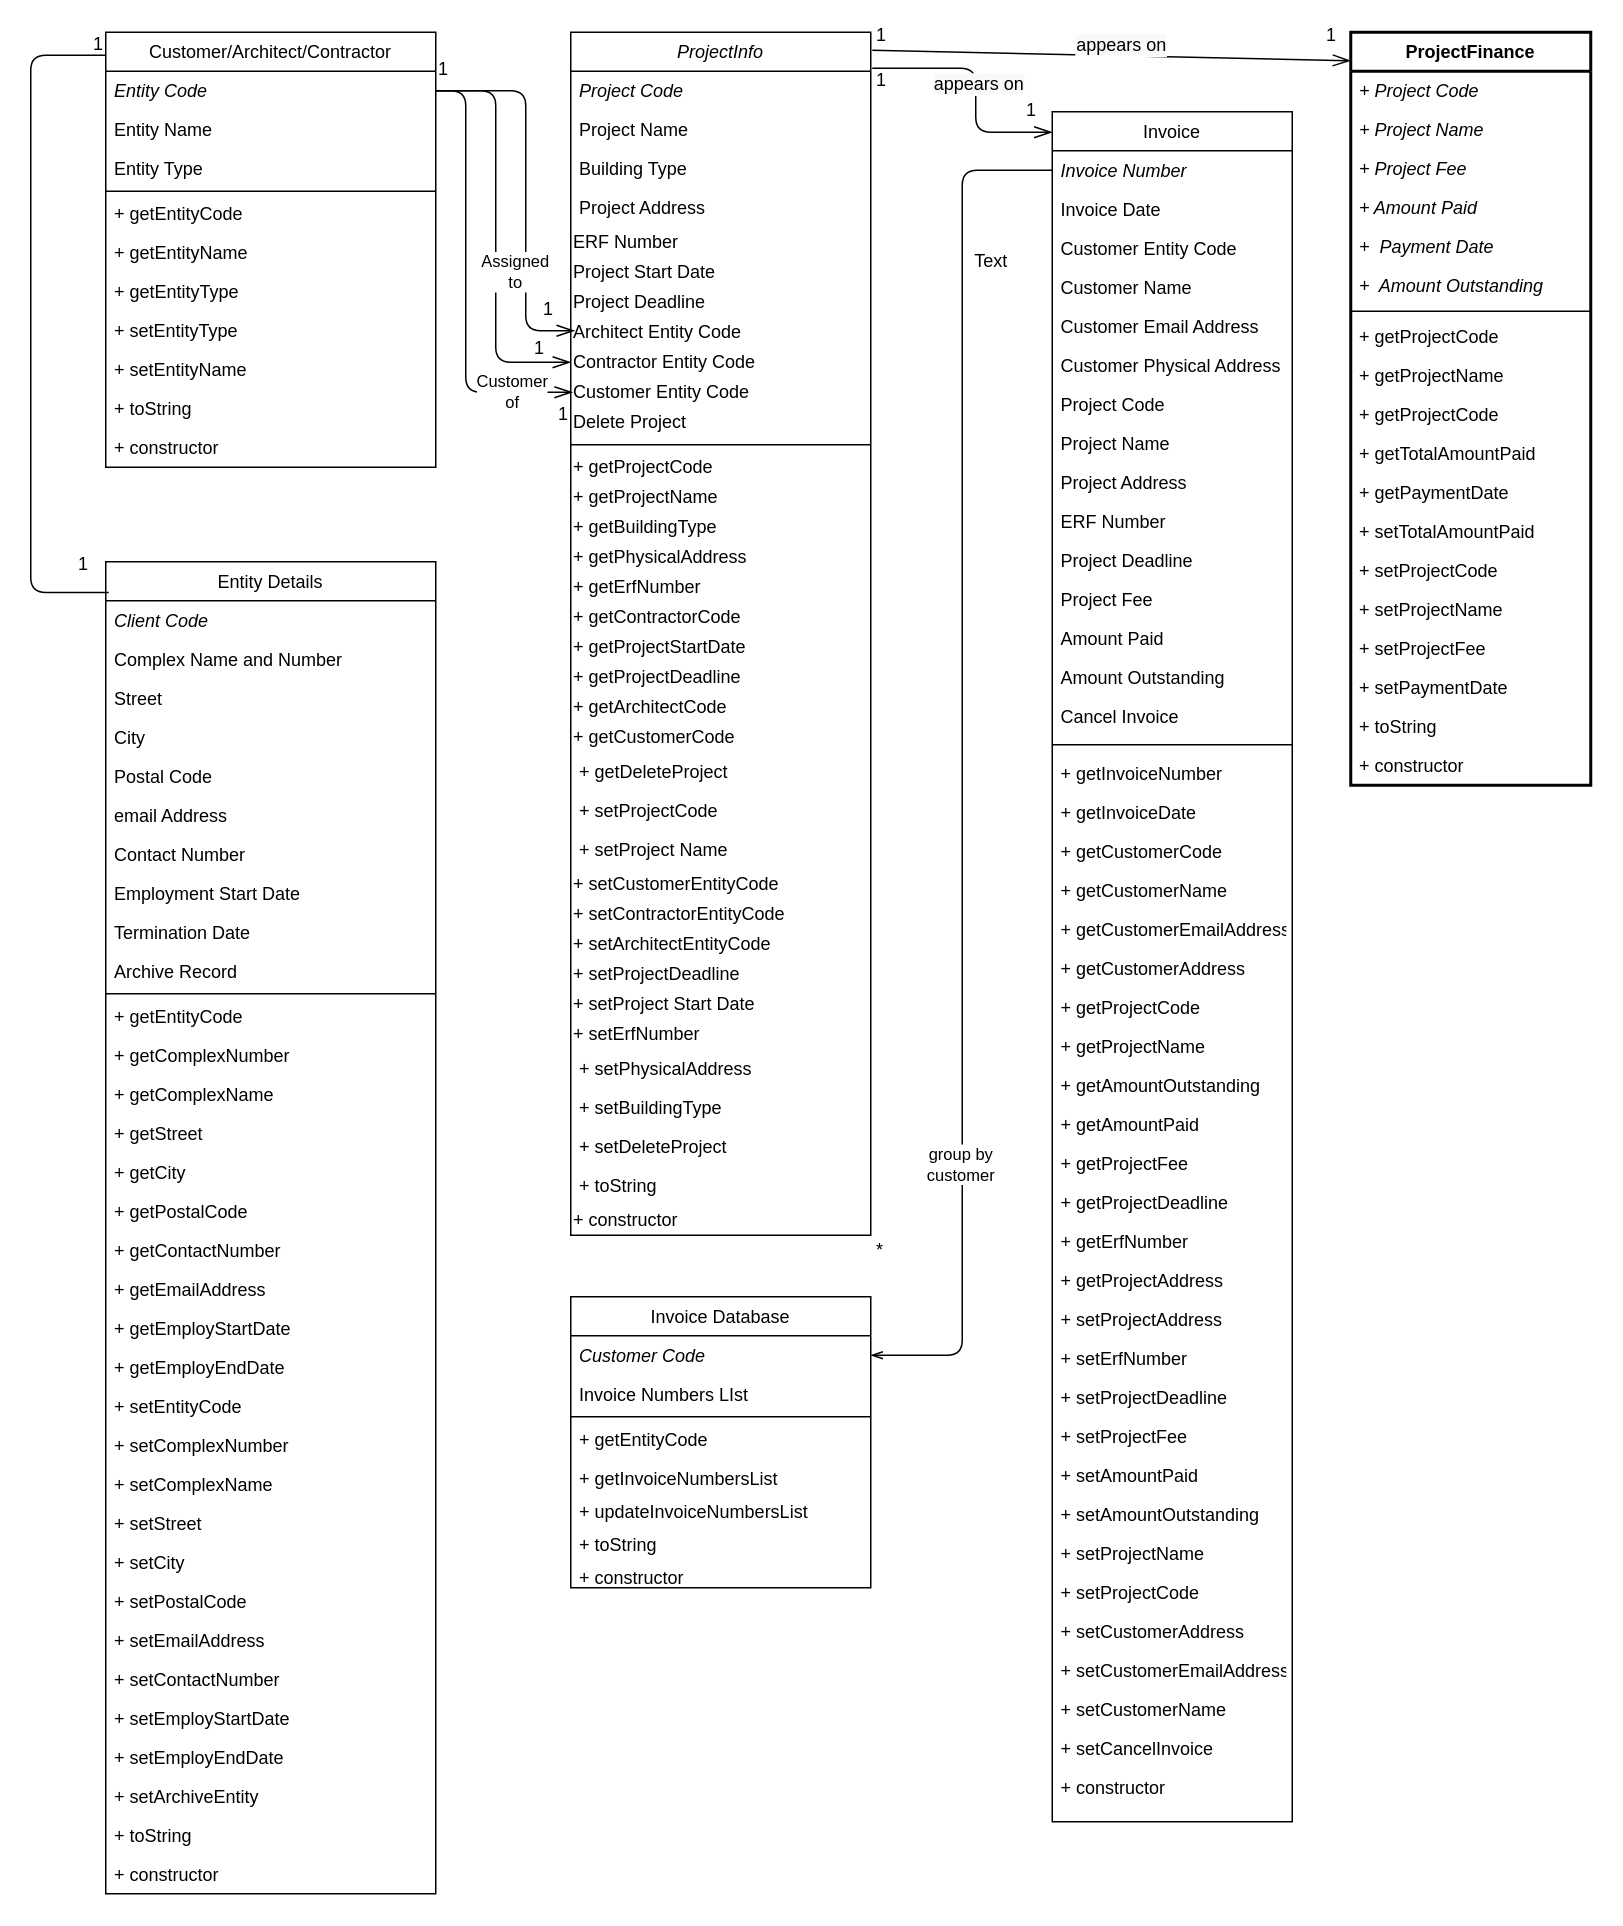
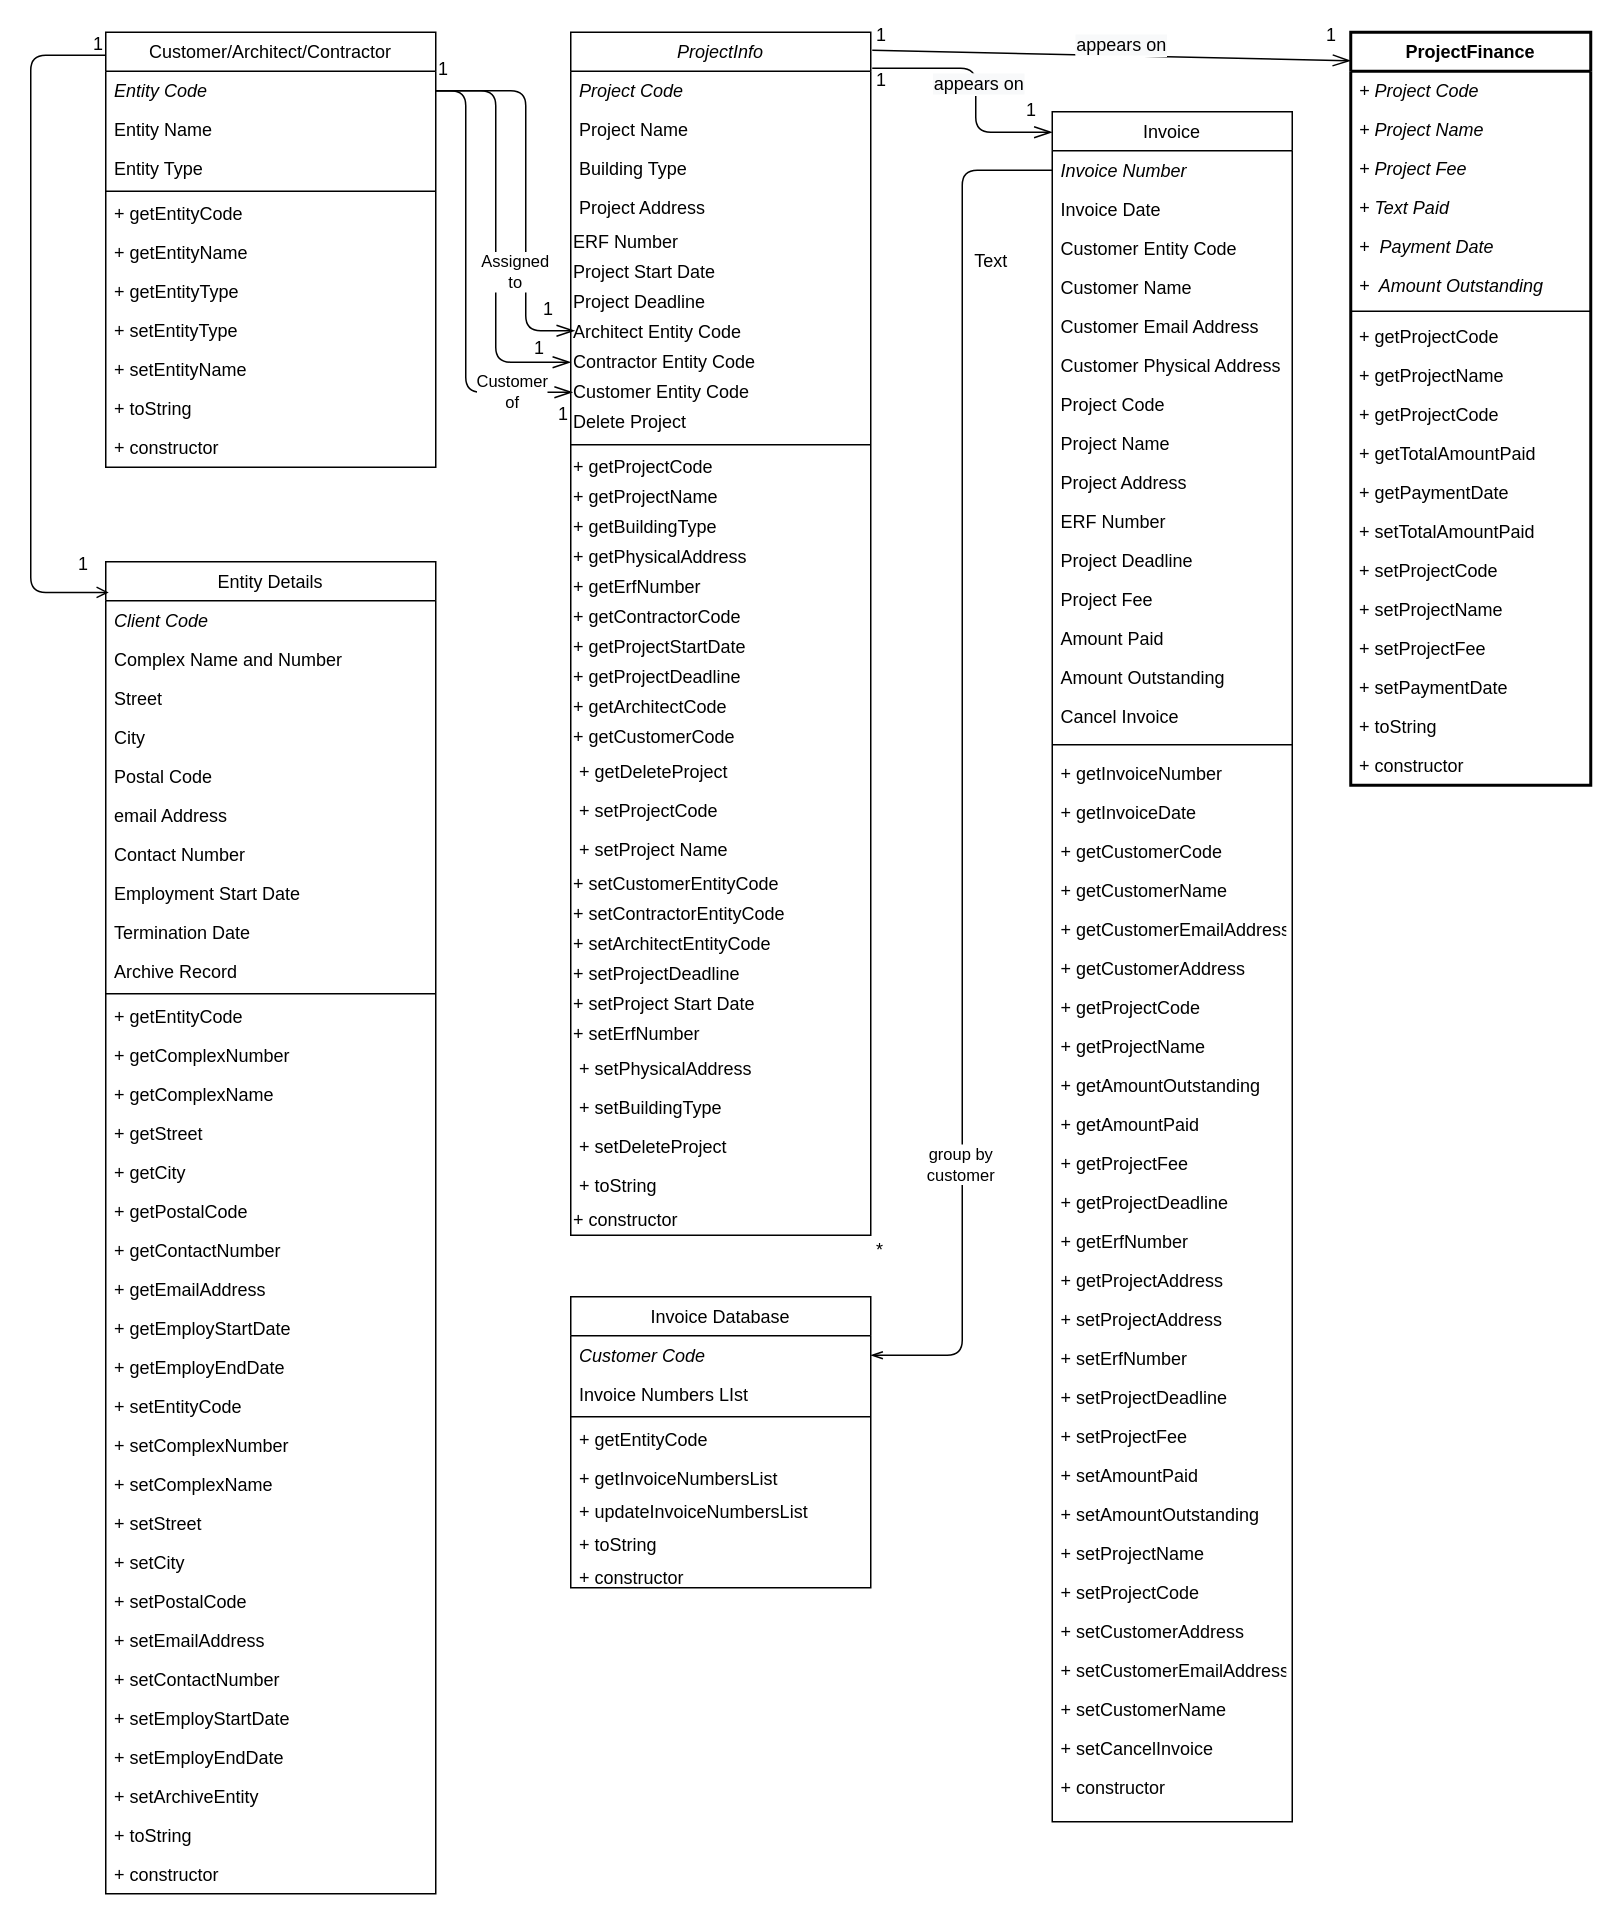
- <mxCell id="163" value="+ Amount Paid" style="text;strokeColor=none;fillColor=none;align=left;verticalAlign=top;spacingLeft=4;spacingRight=4;overflow=hidden;rotatable=0;points=[[0,0.5],[1,0.5]];portConstraint=eastwest;fontStyle=2" vertex="1" parent="159"><mxGeometry y="104" width="160" height="26" as="geometry" /></mxCell>
+ <mxCell id="163" value="+ Text Paid" style="text;strokeColor=none;fillColor=none;align=left;verticalAlign=top;spacingLeft=4;spacingRight=4;overflow=hidden;rotatable=0;points=[[0,0.5],[1,0.5]];portConstraint=eastwest;fontStyle=2" vertex="1" parent="159"><mxGeometry y="104" width="160" height="26" as="geometry" /></mxCell>
- <mxCell id="122" value="" style="endArrow=none;shadow=0;strokeWidth=1;rounded=1;endFill=1;exitX=0.005;exitY=0.053;exitDx=0;exitDy=0;exitPerimeter=0;entryX=0.009;entryY=0.023;entryDx=0;entryDy=0;entryPerimeter=0;edgeStyle=elbowEdgeStyle;" parent="1" source="123" target="87" edge="1"><mxGeometry x="0.5" y="41" relative="1" as="geometry"><mxPoint x="-56" y="164" as="sourcePoint" /><mxPoint y="39" as="targetPoint" x="-80" /><mxPoint x="-40" y="32" as="offset" /><Array as="points"><mxPoint x="20" y="214" /></Array></mxGeometry></mxCell>
+ <mxCell id="122" value="" style="endArrow=open;shadow=0;strokeWidth=1;rounded=1;endFill=1;exitX=0.005;exitY=0.053;exitDx=0;exitDy=0;exitPerimeter=0;entryX=0.009;entryY=0.023;entryDx=0;entryDy=0;entryPerimeter=0;edgeStyle=elbowEdgeStyle;" parent="1" source="123" target="87" edge="1"><mxGeometry x="0.5" y="41" relative="1" as="geometry"><mxPoint x="-56" y="164" as="sourcePoint" /><mxPoint y="39" as="targetPoint" x="-80" /><mxPoint x="-40" y="32" as="offset" /><Array as="points"><mxPoint x="20" y="214" /></Array></mxGeometry></mxCell>
